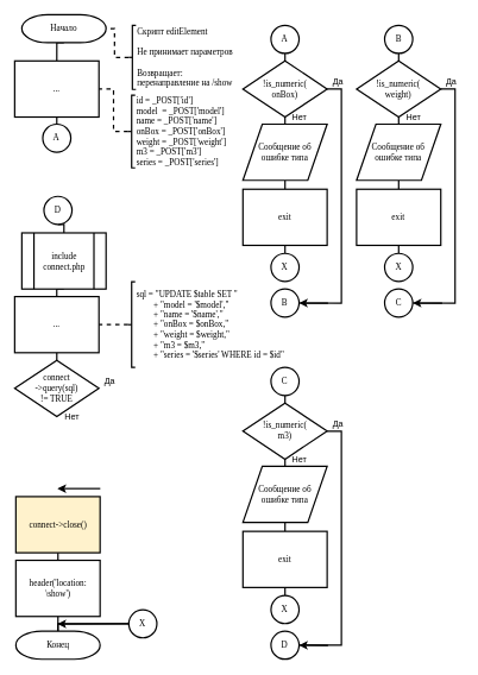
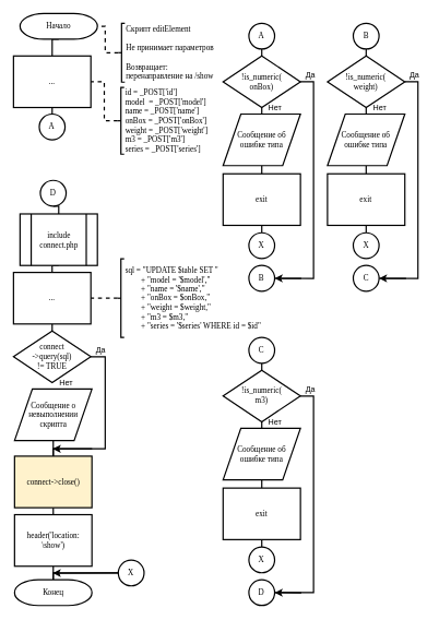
+ <mxCell id="46" style="edgeStyle=orthogonalEdgeStyle;rounded=0;orthogonalLoop=1;jettySize=auto;html=1;exitX=1;exitY=0.5;exitDx=0;exitDy=0;exitPerimeter=0;entryX=0.5;entryY=0;entryDx=0;entryDy=0;endArrow=none;endFill=0;strokeWidth=2;" parent="1" source="47" target="51" edge="1"><mxGeometry relative="1" as="geometry"><Array as="points"><mxPoint x="160" y="544" /><mxPoint x="160" y="685" /><mxPoint x="81" y="685" /></Array></mxGeometry></mxCell>
+ <mxCell id="49" value="Сообщение о невыполнении скрипта" style="shape=parallelogram;html=1;strokeWidth=2;perimeter=parallelogramPerimeter;whiteSpace=wrap;rounded=0;arcSize=12;size=0.23;fontFamily=Times New Roman;" parent="1" vertex="1"><mxGeometry x="21.63" y="593.74" width="118.11" height="78.74" as="geometry" /></mxCell>
+ <mxCell id="48" style="edgeStyle=orthogonalEdgeStyle;rounded=0;orthogonalLoop=1;jettySize=auto;html=1;exitX=0.5;exitY=1;exitDx=0;exitDy=0;entryX=0.5;entryY=0;entryDx=0;entryDy=0;endArrow=none;endFill=0;strokeWidth=2;" parent="1" source="49" target="51" edge="1"><mxGeometry relative="1" as="geometry" /></mxCell>
